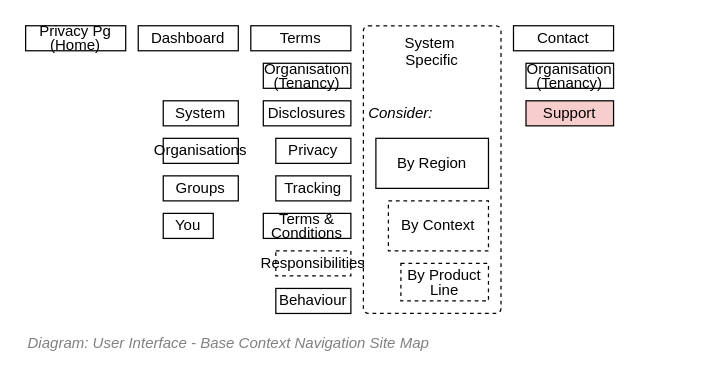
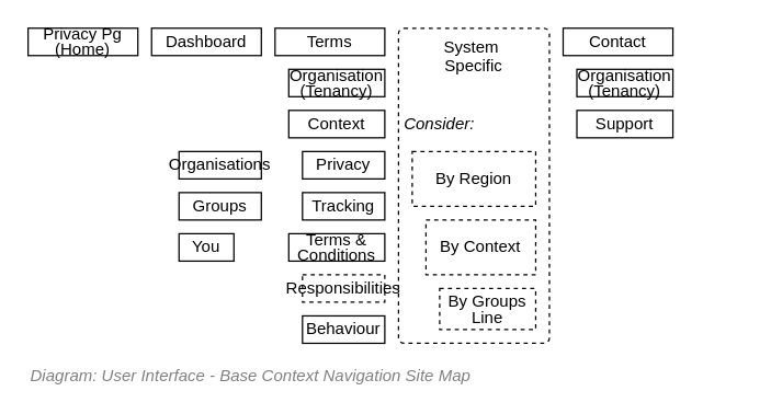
- <mxCell id="17" value="System" style="rounded=0;whiteSpace=wrap;html=1;" parent="1" vertex="1"><mxGeometry x="130" y="80" width="60" height="20" as="geometry" /></mxCell>
- <mxCell id="8" value="Disclosures" style="rounded=0;whiteSpace=wrap;html=1;" parent="1" vertex="1"><mxGeometry x="210" y="80" width="70" height="20" as="geometry" /></mxCell>
+ <mxCell id="8" value="Context" style="rounded=0;whiteSpace=wrap;html=1;" parent="1" vertex="1"><mxGeometry x="210" y="80" width="70" height="20" as="geometry" /></mxCell>
- <mxCell id="14" value="Support" style="rounded=0;whiteSpace=wrap;html=1;fillColor=#f8cecc;" parent="1" vertex="1"><mxGeometry x="420" y="80" width="70" height="20" as="geometry" /></mxCell>
+ <mxCell id="14" value="Support" style="rounded=0;whiteSpace=wrap;html=1;" parent="1" vertex="1"><mxGeometry x="420" y="80" width="70" height="20" as="geometry" /></mxCell>
- <mxCell id="21" value="By Region" style="rounded=0;whiteSpace=wrap;html=1;dashed=0;fillColor=none;verticalAlign=middle;" parent="1" vertex="1"><mxGeometry x="300" y="110" width="90" height="40" as="geometry" /></mxCell>
+ <mxCell id="21" value="By Region" style="rounded=0;whiteSpace=wrap;html=1;dashed=1;fillColor=none;verticalAlign=middle;" parent="1" vertex="1"><mxGeometry x="300" y="110" width="90" height="40" as="geometry" /></mxCell>
- <mxCell id="22" value="&lt;p style=&quot;line-height: 100%&quot;&gt;By Product Line&lt;/p&gt;" style="rounded=0;whiteSpace=wrap;html=1;dashed=1;fillColor=none;verticalAlign=middle;" parent="1" vertex="1"><mxGeometry x="320" y="210" width="70" height="30" as="geometry" /></mxCell>
+ <mxCell id="22" value="&lt;p style=&quot;line-height: 100%&quot;&gt;By Groups Line&lt;/p&gt;" style="rounded=0;whiteSpace=wrap;html=1;dashed=1;fillColor=none;verticalAlign=middle;" parent="1" vertex="1"><mxGeometry x="320" y="210" width="70" height="30" as="geometry" /></mxCell>
